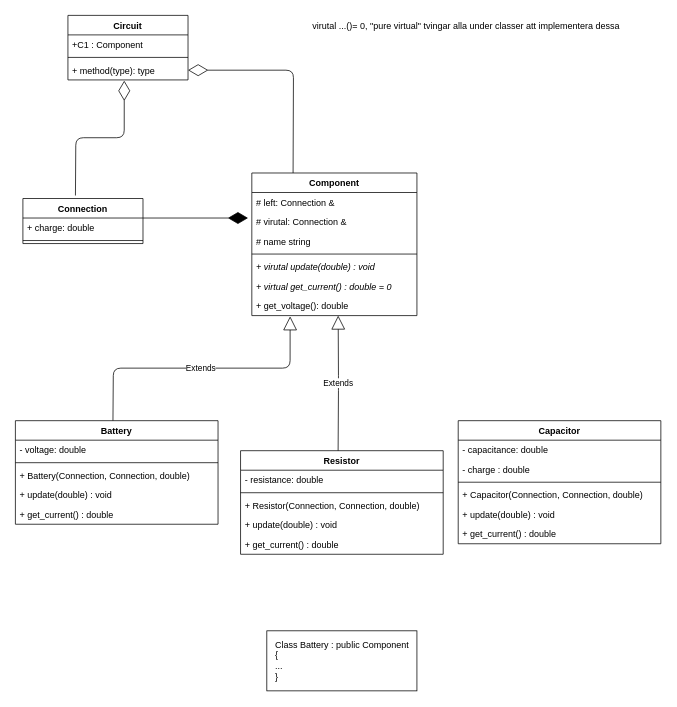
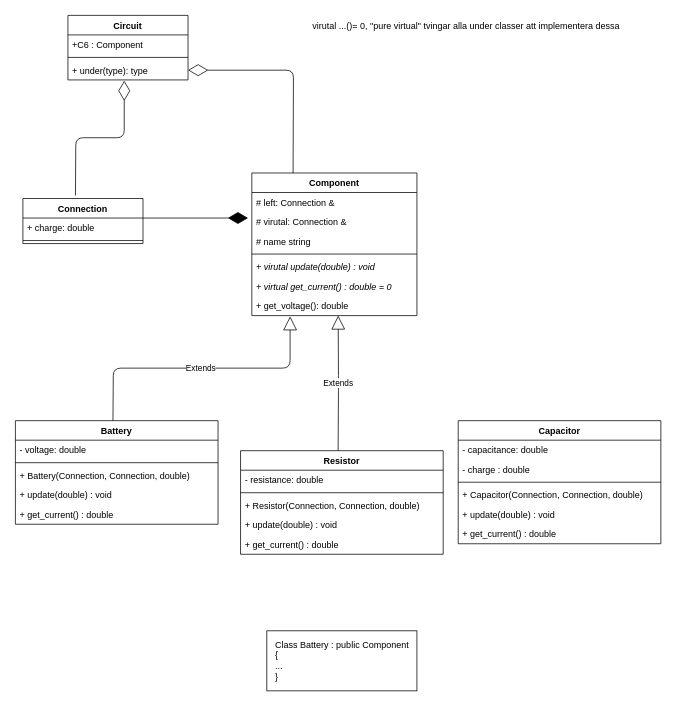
- <mxCell id="40" value="+C1 : Component" style="text;strokeColor=none;fillColor=none;align=left;verticalAlign=top;spacingLeft=4;spacingRight=4;overflow=hidden;rotatable=0;points=[[0,0.5],[1,0.5]];portConstraint=eastwest;" vertex="1" parent="39"><mxGeometry y="26" width="160" height="26" as="geometry" /></mxCell>
+ <mxCell id="40" value="+C6 : Component" style="text;strokeColor=none;fillColor=none;align=left;verticalAlign=top;spacingLeft=4;spacingRight=4;overflow=hidden;rotatable=0;points=[[0,0.5],[1,0.5]];portConstraint=eastwest;" vertex="1" parent="39"><mxGeometry y="26" width="160" height="26" as="geometry" /></mxCell>
- <mxCell id="42" value="+ method(type): type" style="text;strokeColor=none;fillColor=none;align=left;verticalAlign=top;spacingLeft=4;spacingRight=4;overflow=hidden;rotatable=0;points=[[0,0.5],[1,0.5]];portConstraint=eastwest;" vertex="1" parent="39"><mxGeometry y="60" width="160" height="26" as="geometry" /></mxCell>
+ <mxCell id="42" value="+ under(type): type" style="text;strokeColor=none;fillColor=none;align=left;verticalAlign=top;spacingLeft=4;spacingRight=4;overflow=hidden;rotatable=0;points=[[0,0.5],[1,0.5]];portConstraint=eastwest;" vertex="1" parent="39"><mxGeometry y="60" width="160" height="26" as="geometry" /></mxCell>
